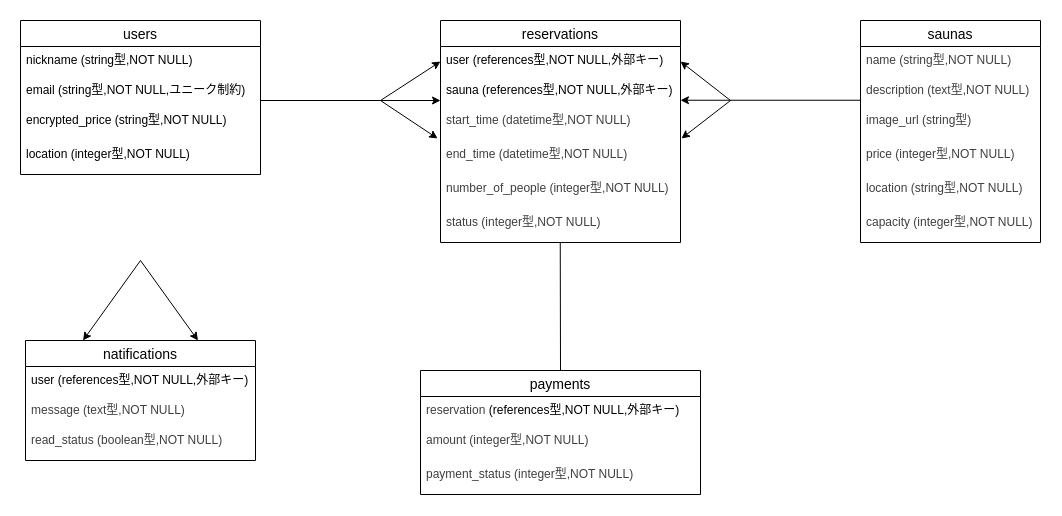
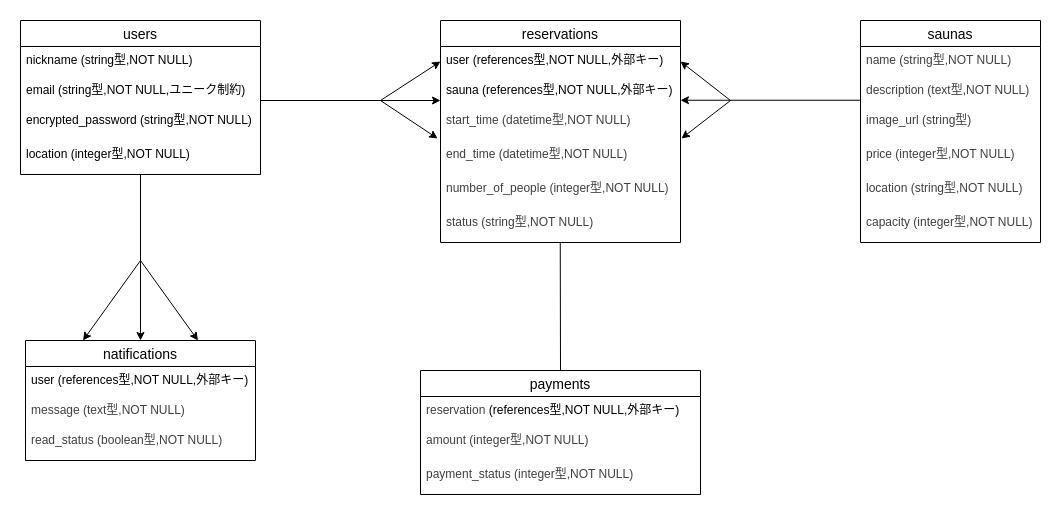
- <mxCell id="10" value="&lt;span style=&quot;color: rgb(0, 0, 0);&quot;&gt;&lt;font style=&quot;font-size: 12px;&quot;&gt;encrypted_price (string型,NOT NULL)&lt;/font&gt;&lt;/span&gt;" style="text;strokeColor=none;fillColor=none;spacingLeft=4;spacingRight=4;overflow=hidden;rotatable=0;points=[[0,0.5],[1,0.5]];portConstraint=eastwest;fontSize=12;whiteSpace=wrap;html=1;" vertex="1" parent="7"><mxGeometry y="86" width="240" height="34" as="geometry" /></mxCell>
+ <mxCell id="10" value="&lt;span style=&quot;color: rgb(0, 0, 0);&quot;&gt;&lt;font style=&quot;font-size: 12px;&quot;&gt;encrypted_password (string型,NOT NULL)&lt;/font&gt;&lt;/span&gt;" style="text;strokeColor=none;fillColor=none;spacingLeft=4;spacingRight=4;overflow=hidden;rotatable=0;points=[[0,0.5],[1,0.5]];portConstraint=eastwest;fontSize=12;whiteSpace=wrap;html=1;" vertex="1" parent="7"><mxGeometry y="86" width="240" height="34" as="geometry" /></mxCell>
- <mxCell id="29" value="&lt;span style=&quot;color: rgb(63, 63, 63);&quot;&gt;status (integer型,NOT NULL)&lt;/span&gt;" style="text;strokeColor=none;fillColor=none;spacingLeft=4;spacingRight=4;overflow=hidden;rotatable=0;points=[[0,0.5],[1,0.5]];portConstraint=eastwest;fontSize=12;whiteSpace=wrap;html=1;" vertex="1" parent="23"><mxGeometry y="188" width="240" height="34" as="geometry" /></mxCell>
+ <mxCell id="29" value="&lt;span style=&quot;color: rgb(63, 63, 63);&quot;&gt;status (string型,NOT NULL)&lt;/span&gt;" style="text;strokeColor=none;fillColor=none;spacingLeft=4;spacingRight=4;overflow=hidden;rotatable=0;points=[[0,0.5],[1,0.5]];portConstraint=eastwest;fontSize=12;whiteSpace=wrap;html=1;" vertex="1" parent="23"><mxGeometry y="188" width="240" height="34" as="geometry" /></mxCell>
+ <mxCell id="32" style="edgeStyle=none;html=1;exitX=0.5;exitY=1;exitDx=0;exitDy=0;entryX=0.5;entryY=0;entryDx=0;entryDy=0;" edge="1" parent="1" source="7" target="12"><mxGeometry relative="1" as="geometry" /></mxCell>
